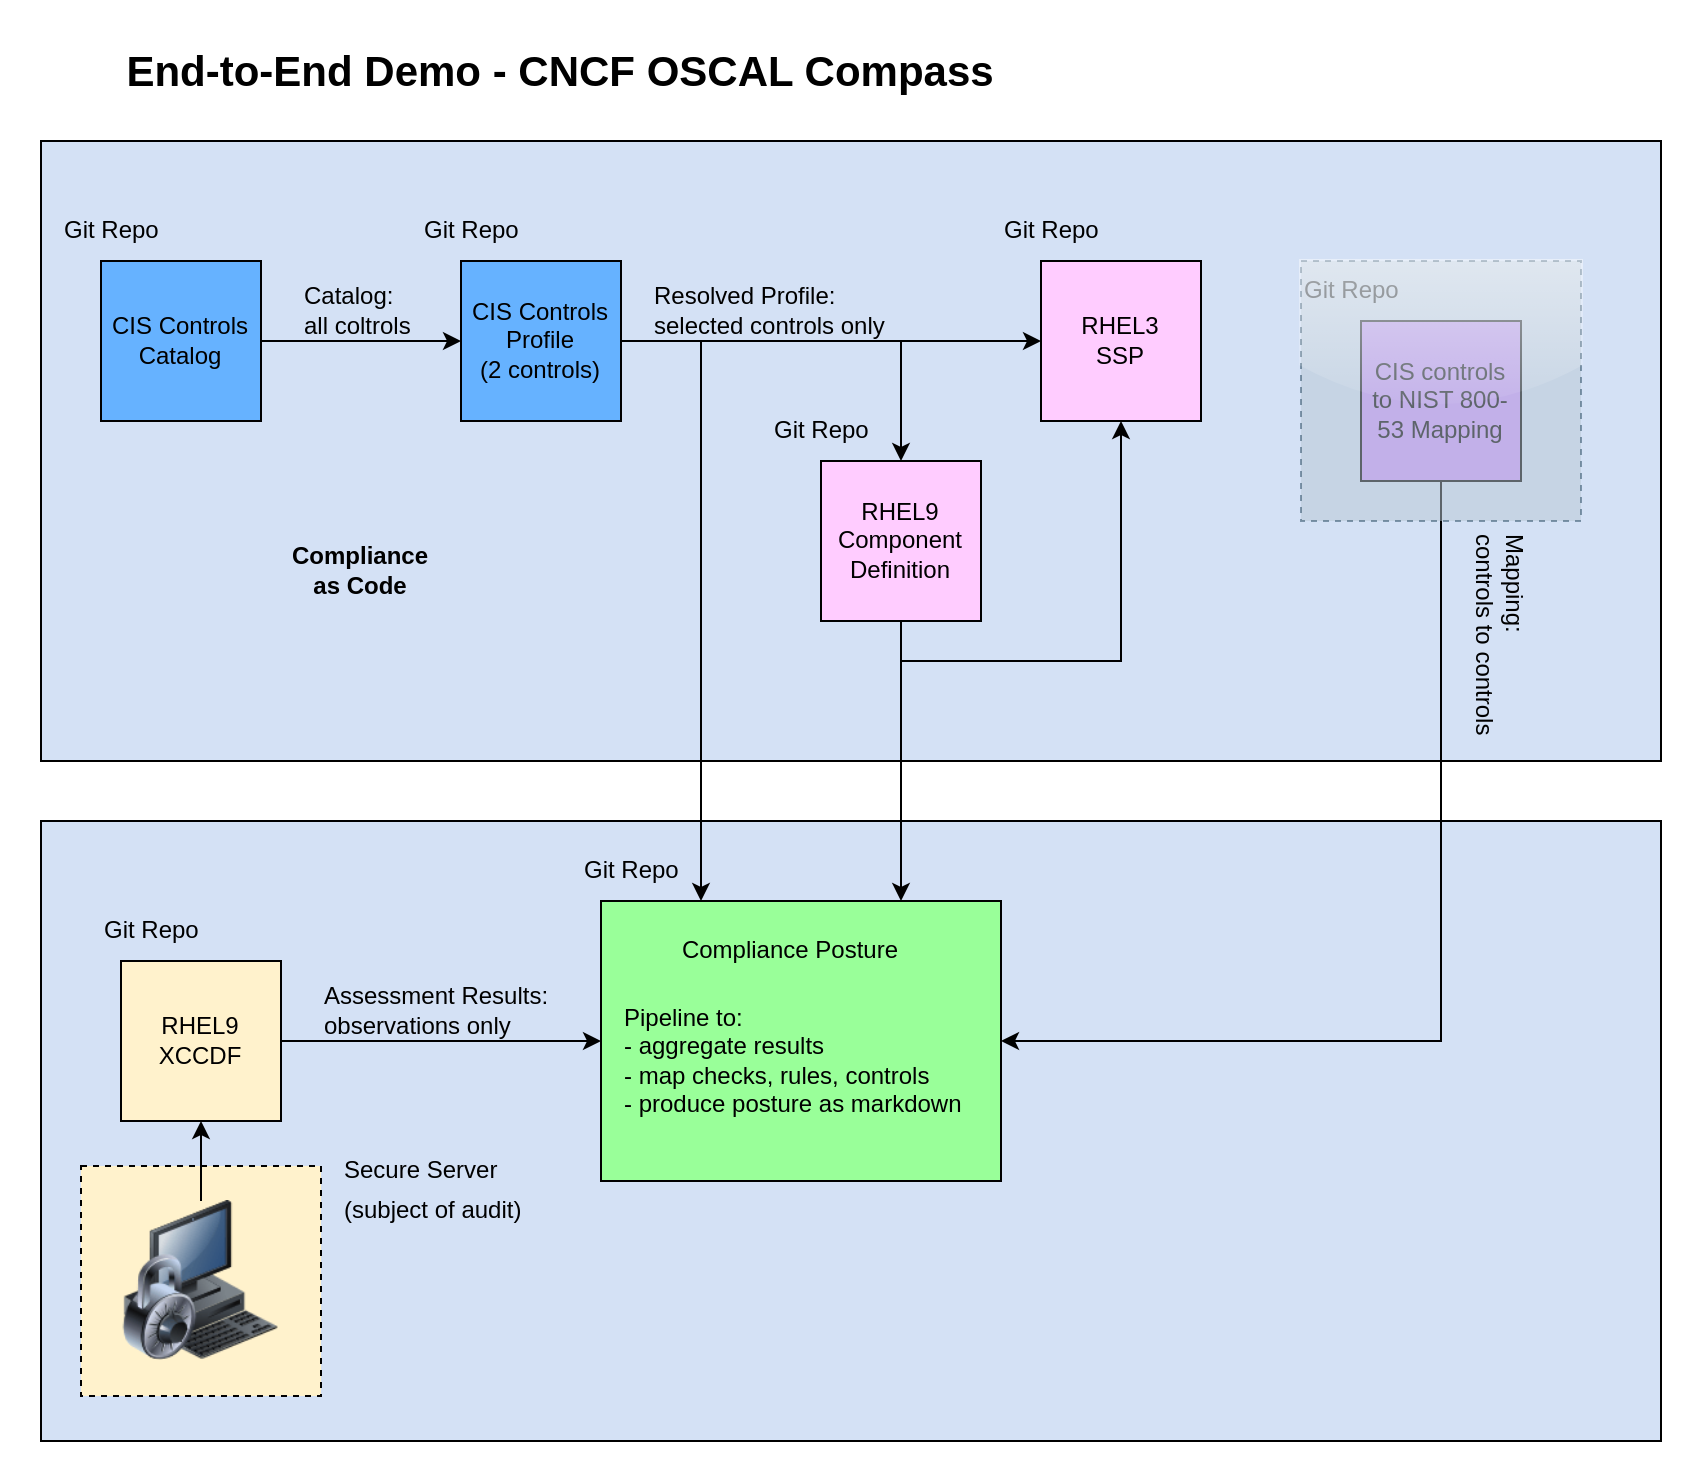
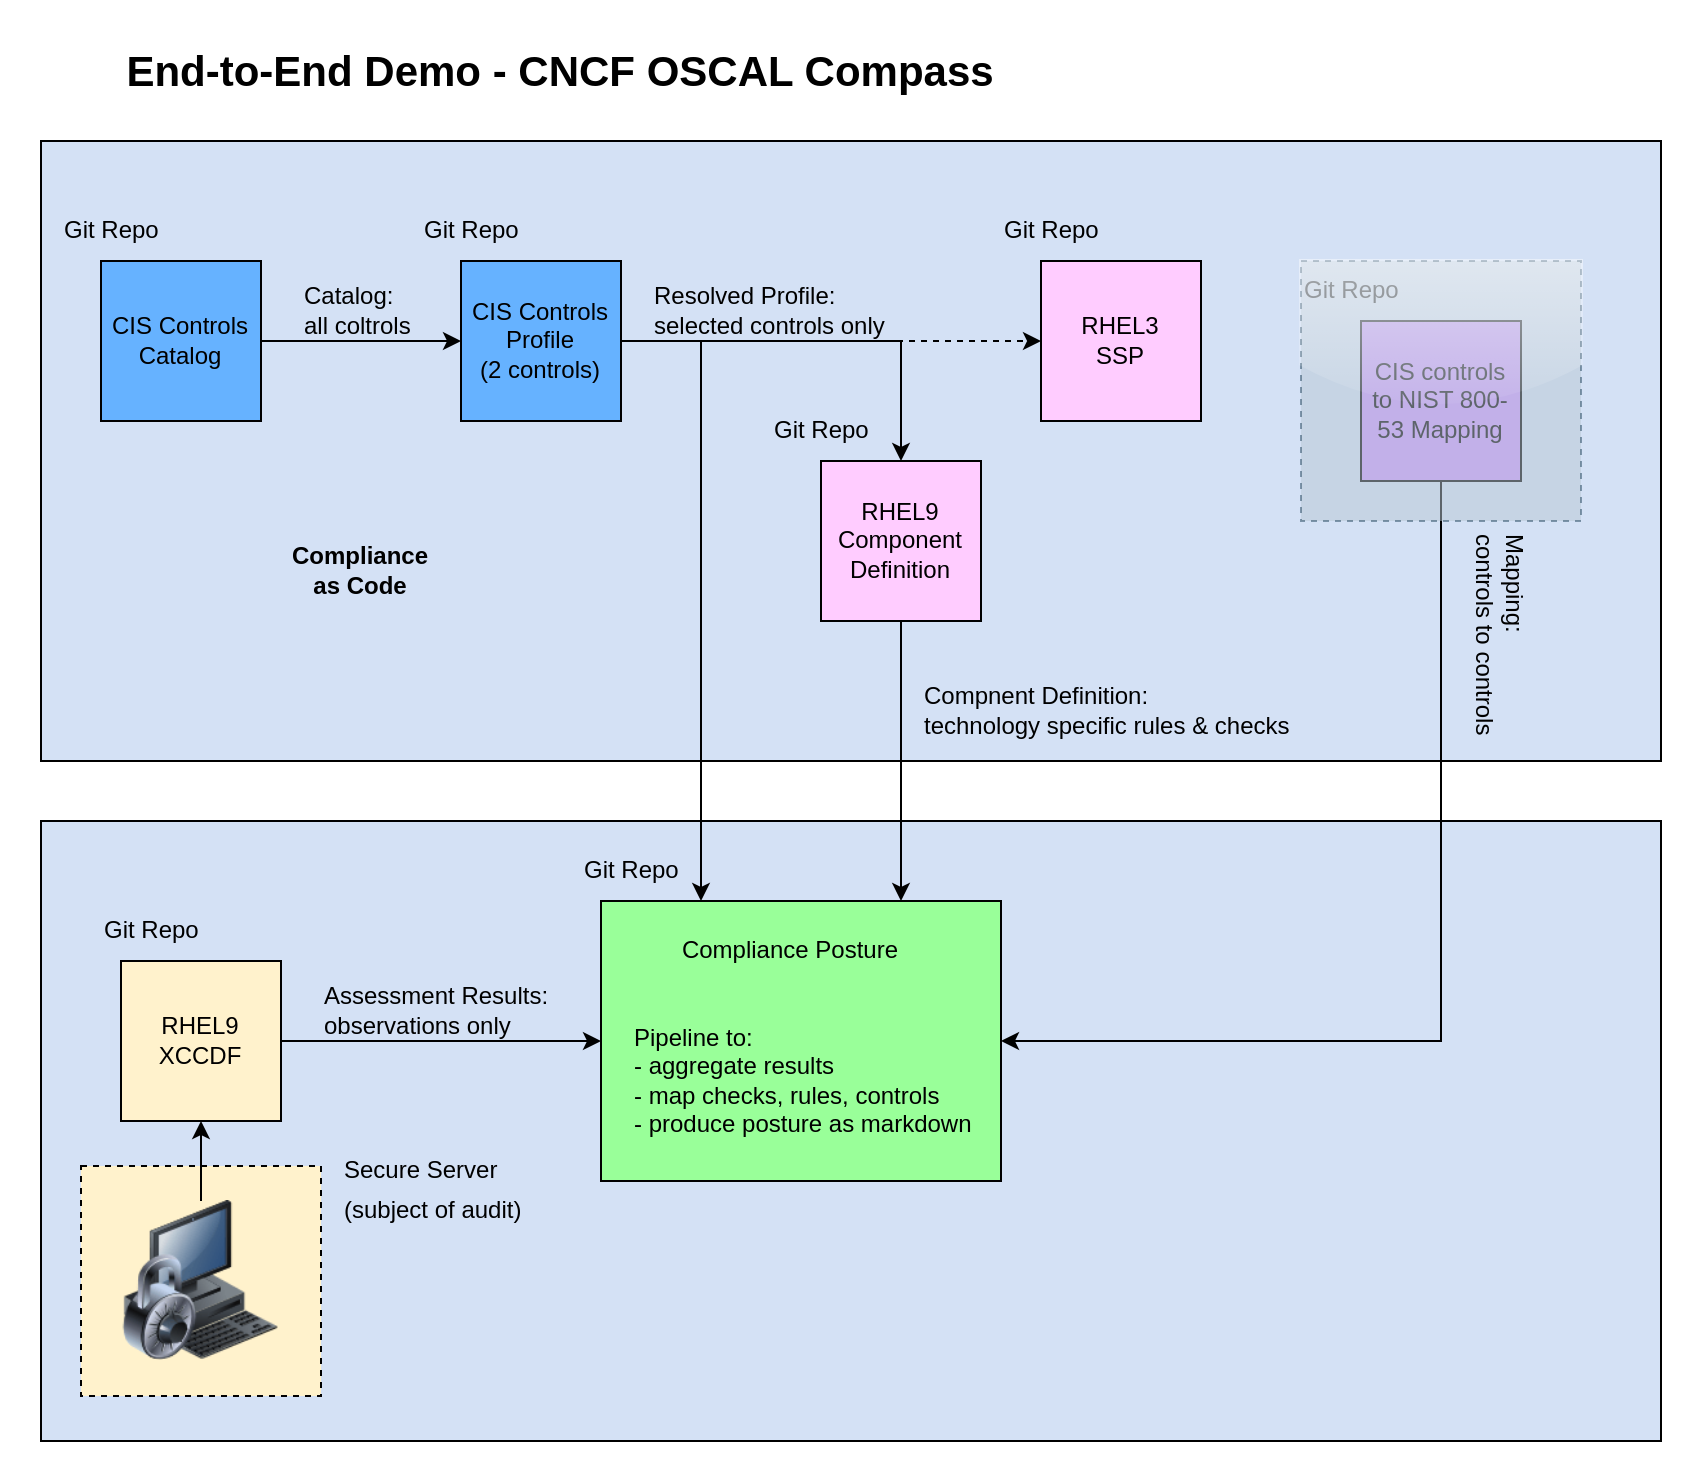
- <mxCell id="8" style="edgeStyle=orthogonalEdgeStyle;rounded=0;orthogonalLoop=1;jettySize=auto;html=1;exitX=1;exitY=0.5;exitDx=0;exitDy=0;entryX=0;entryY=0.5;entryDx=0;entryDy=0;" parent="1" source="11" target="18" edge="1"><mxGeometry relative="1" as="geometry" /></mxCell>
+ <mxCell id="8" style="edgeStyle=orthogonalEdgeStyle;rounded=0;orthogonalLoop=1;jettySize=auto;html=1;exitX=1;exitY=0.5;exitDx=0;exitDy=0;entryX=0;entryY=0.5;entryDx=0;entryDy=0;dashed=1;" parent="1" source="11" target="18" edge="1"><mxGeometry relative="1" as="geometry" /></mxCell>
- <mxCell id="15" style="edgeStyle=orthogonalEdgeStyle;rounded=0;orthogonalLoop=1;jettySize=auto;html=1;exitX=0.5;exitY=1;exitDx=0;exitDy=0;entryX=0.5;entryY=1;entryDx=0;entryDy=0;" parent="1" source="16" target="18" edge="1"><mxGeometry relative="1" as="geometry" /></mxCell>
+ <mxCell id="32" value="Compnent Definition:&lt;div&gt;technology specific rules &amp;amp; checks&lt;/div&gt;" style="text;html=1;align=left;verticalAlign=middle;whiteSpace=wrap;rounded=0;" parent="1" vertex="1"><mxGeometry x="460" y="340" width="190" height="30" as="geometry" /></mxCell>
- <mxCell id="28" value="Pipeline to:&lt;div&gt;- aggregate results&lt;/div&gt;&lt;div&gt;- map checks, rules, controls&lt;/div&gt;&lt;div&gt;- produce posture as markdown&lt;/div&gt;" style="text;html=1;align=left;verticalAlign=middle;whiteSpace=wrap;rounded=0;" parent="1" vertex="1"><mxGeometry x="310" y="490" width="180" height="80" as="geometry" /></mxCell>
+ <mxCell id="28" value="Pipeline to:&lt;div&gt;- aggregate results&lt;/div&gt;&lt;div&gt;- map checks, rules, controls&lt;/div&gt;&lt;div&gt;- produce posture as markdown&lt;/div&gt;" style="text;html=1;align=left;verticalAlign=middle;whiteSpace=wrap;rounded=0;" parent="1" vertex="1"><mxGeometry x="315" y="500" width="180" height="80" as="geometry" /></mxCell>
